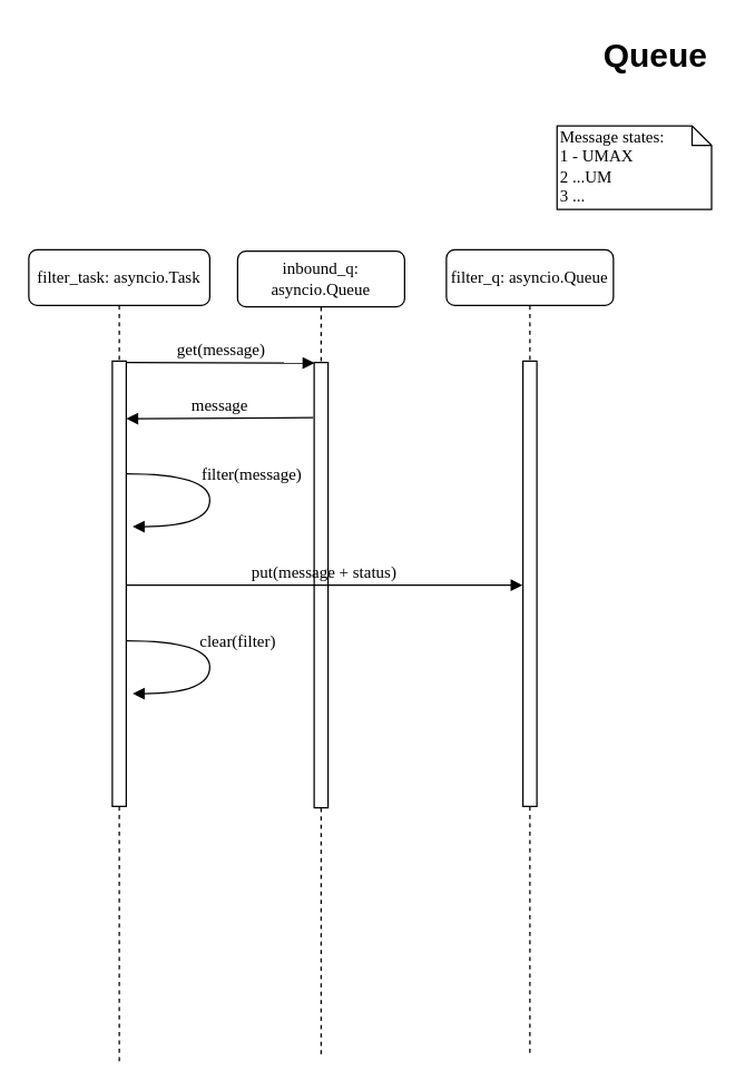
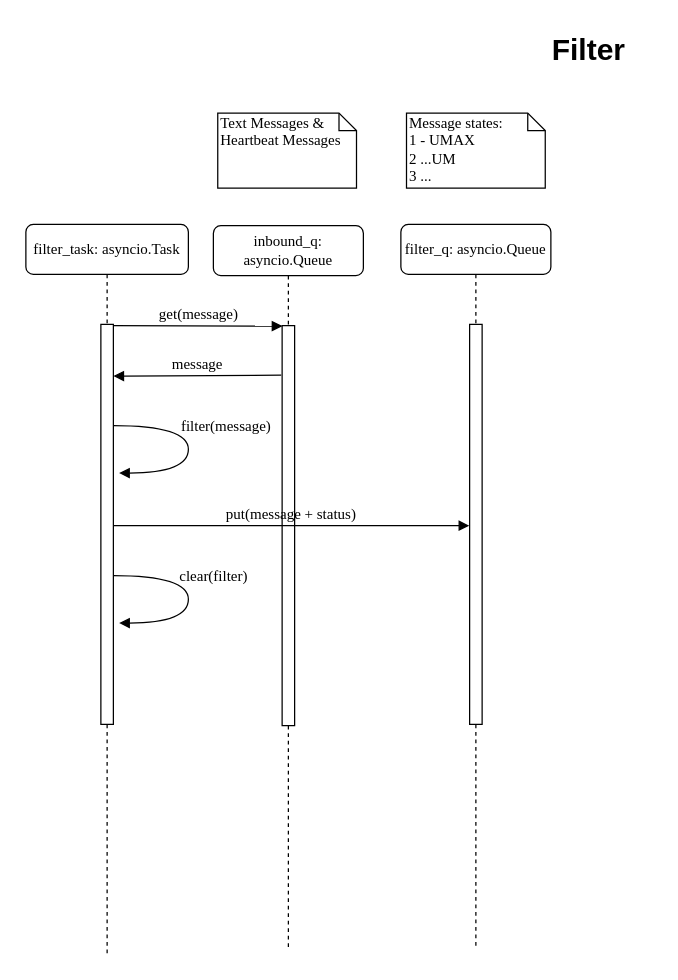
- <mxCell id="12" value="Queue" style="text;strokeColor=none;fillColor=none;html=1;fontSize=24;fontStyle=1;verticalAlign=middle;align=center;" parent="1" vertex="1"><mxGeometry x="420" width="100" height="40" as="geometry" y="20" /></mxCell>
+ <mxCell id="12" value="Filter" style="text;strokeColor=none;fillColor=none;html=1;fontSize=24;fontStyle=1;verticalAlign=middle;align=center;" parent="1" vertex="1"><mxGeometry x="420" width="100" height="40" as="geometry" y="20" /></mxCell>
+ <mxCell id="13" value="Text Messages &amp;amp; Heartbeat Messages" style="shape=note;whiteSpace=wrap;html=1;size=14;verticalAlign=top;align=left;spacingTop=-6;rounded=0;shadow=0;comic=0;labelBackgroundColor=none;strokeWidth=1;fontFamily=Verdana;fontSize=12" parent="1" vertex="1"><mxGeometry x="173.5" y="90" width="111" height="60" as="geometry" /></mxCell>
- <mxCell id="14" value="Message states:&amp;nbsp;&lt;div&gt;1 - UMAX&lt;/div&gt;&lt;div&gt;2 ...UM&lt;/div&gt;&lt;div&gt;3 ...&lt;/div&gt;" style="shape=note;whiteSpace=wrap;html=1;size=14;verticalAlign=top;align=left;spacingTop=-6;rounded=0;shadow=0;comic=0;labelBackgroundColor=none;strokeWidth=1;fontFamily=Verdana;fontSize=12" parent="1" vertex="1"><mxGeometry x="399.5" y="90" width="111" height="60" as="geometry" /></mxCell>
+ <mxCell id="14" value="Message states:&amp;nbsp;&lt;div&gt;1 - UMAX&lt;/div&gt;&lt;div&gt;2 ...UM&lt;/div&gt;&lt;div&gt;3 ...&lt;/div&gt;" style="shape=note;whiteSpace=wrap;html=1;size=14;verticalAlign=top;align=left;spacingTop=-6;rounded=0;shadow=0;comic=0;labelBackgroundColor=none;strokeWidth=1;fontFamily=Verdana;fontSize=12" parent="1" vertex="1"><mxGeometry x="324.5" y="90" width="111" height="60" as="geometry" /></mxCell>
